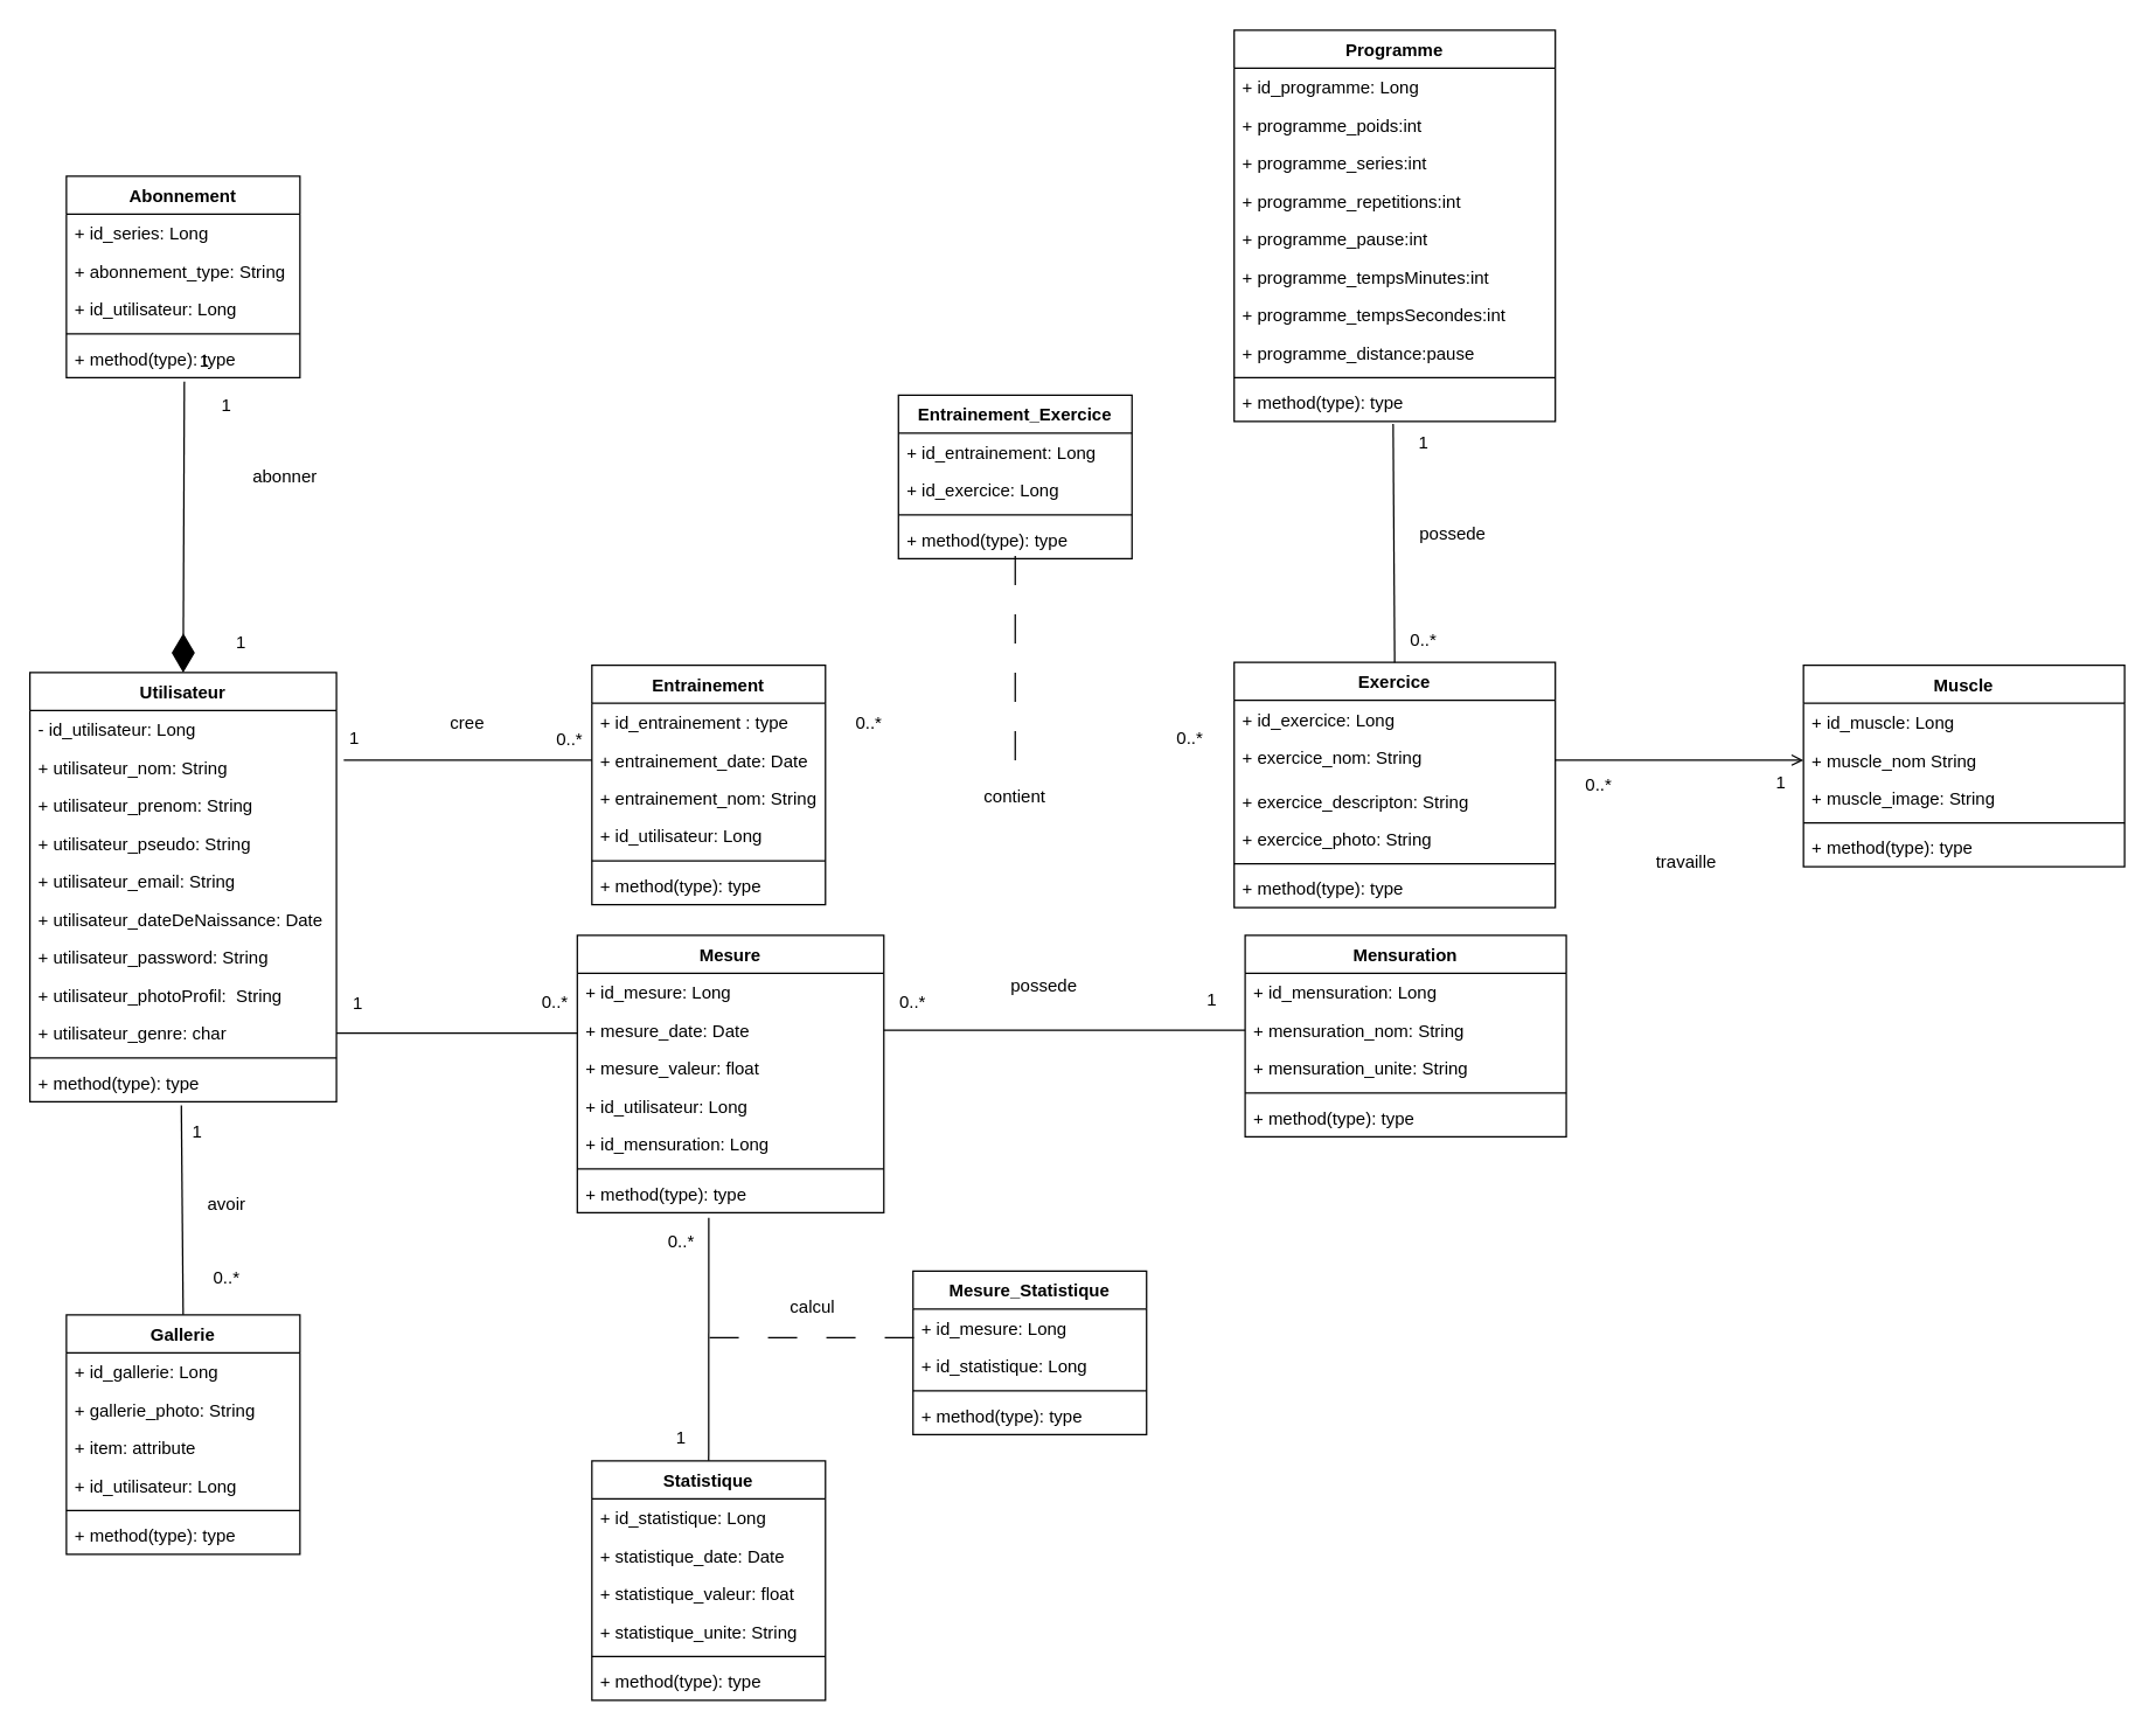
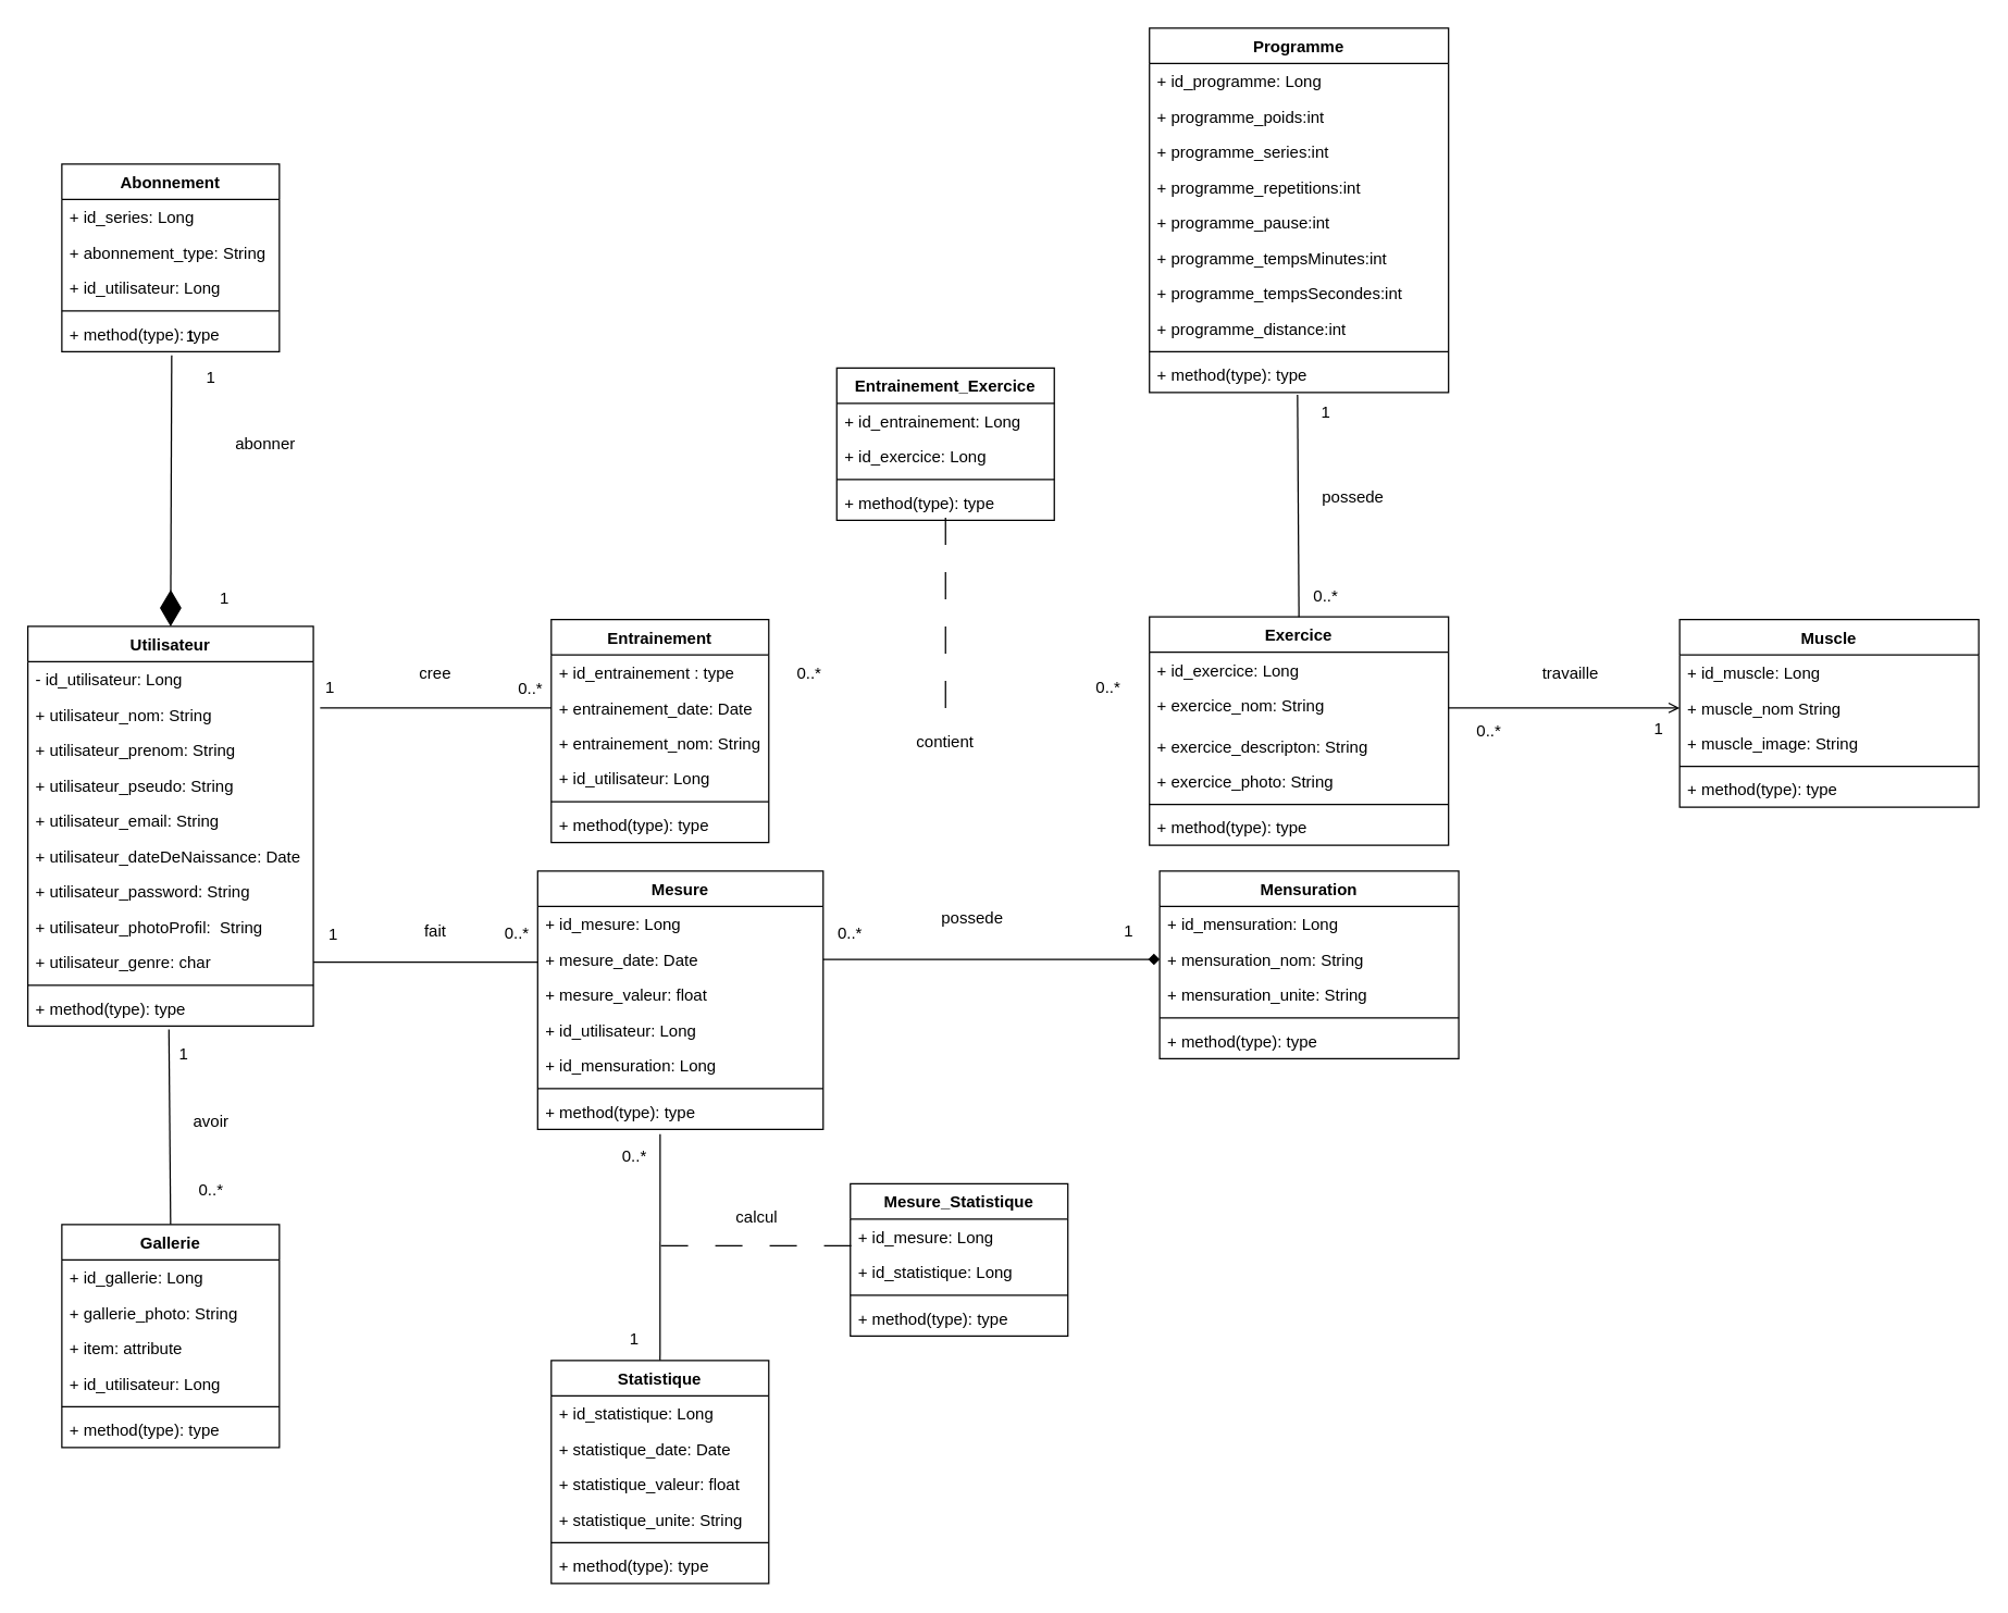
- <mxCell id="22" value="+ programme_distance:pause" style="text;strokeColor=none;fillColor=none;align=left;verticalAlign=top;spacingLeft=4;spacingRight=4;overflow=hidden;rotatable=0;points=[[0,0.5],[1,0.5]];portConstraint=eastwest;" parent="14" vertex="1"><mxGeometry y="208" width="220" height="26" as="geometry" /></mxCell>
+ <mxCell id="22" value="+ programme_distance:int" style="text;strokeColor=none;fillColor=none;align=left;verticalAlign=top;spacingLeft=4;spacingRight=4;overflow=hidden;rotatable=0;points=[[0,0.5],[1,0.5]];portConstraint=eastwest;" parent="14" vertex="1"><mxGeometry y="208" width="220" height="26" as="geometry" /></mxCell>
- <mxCell id="56" value="travaille" style="text;html=1;strokeColor=none;fillColor=none;align=center;verticalAlign=middle;whiteSpace=wrap;rounded=0;" parent="1" vertex="1"><mxGeometry x="1125" y="575" width="60" height="30" as="geometry" /></mxCell>
+ <mxCell id="56" value="travaille" style="text;html=1;strokeColor=none;fillColor=none;align=center;verticalAlign=middle;whiteSpace=wrap;rounded=0;" parent="1" vertex="1"><mxGeometry x="1125" y="480" width="60" height="30" as="geometry" /></mxCell>
+ <mxCell id="101" value="fait" style="text;html=1;strokeColor=none;fillColor=none;align=center;verticalAlign=middle;whiteSpace=wrap;rounded=0;" parent="1" vertex="1"><mxGeometry x="290" y="670" width="60" height="30" as="geometry" /></mxCell>
- <mxCell id="99" value="" style="endArrow=none;html=1;rounded=0;exitX=1;exitY=0.5;exitDx=0;exitDy=0;entryX=0;entryY=0.5;entryDx=0;entryDy=0;" parent="1" source="90" target="31" edge="1"><mxGeometry width="50" height="50" relative="1" as="geometry"><mxPoint x="655" y="740" as="sourcePoint" /><mxPoint x="825" y="713" as="targetPoint" /></mxGeometry></mxCell>
+ <mxCell id="99" value="" style="endArrow=diamond;html=1;rounded=0;exitX=1;exitY=0.5;exitDx=0;exitDy=0;entryX=0;entryY=0.5;entryDx=0;entryDy=0;" parent="1" source="90" target="31" edge="1"><mxGeometry width="50" height="50" relative="1" as="geometry"><mxPoint x="655" y="740" as="sourcePoint" /><mxPoint x="825" y="713" as="targetPoint" /></mxGeometry></mxCell>
